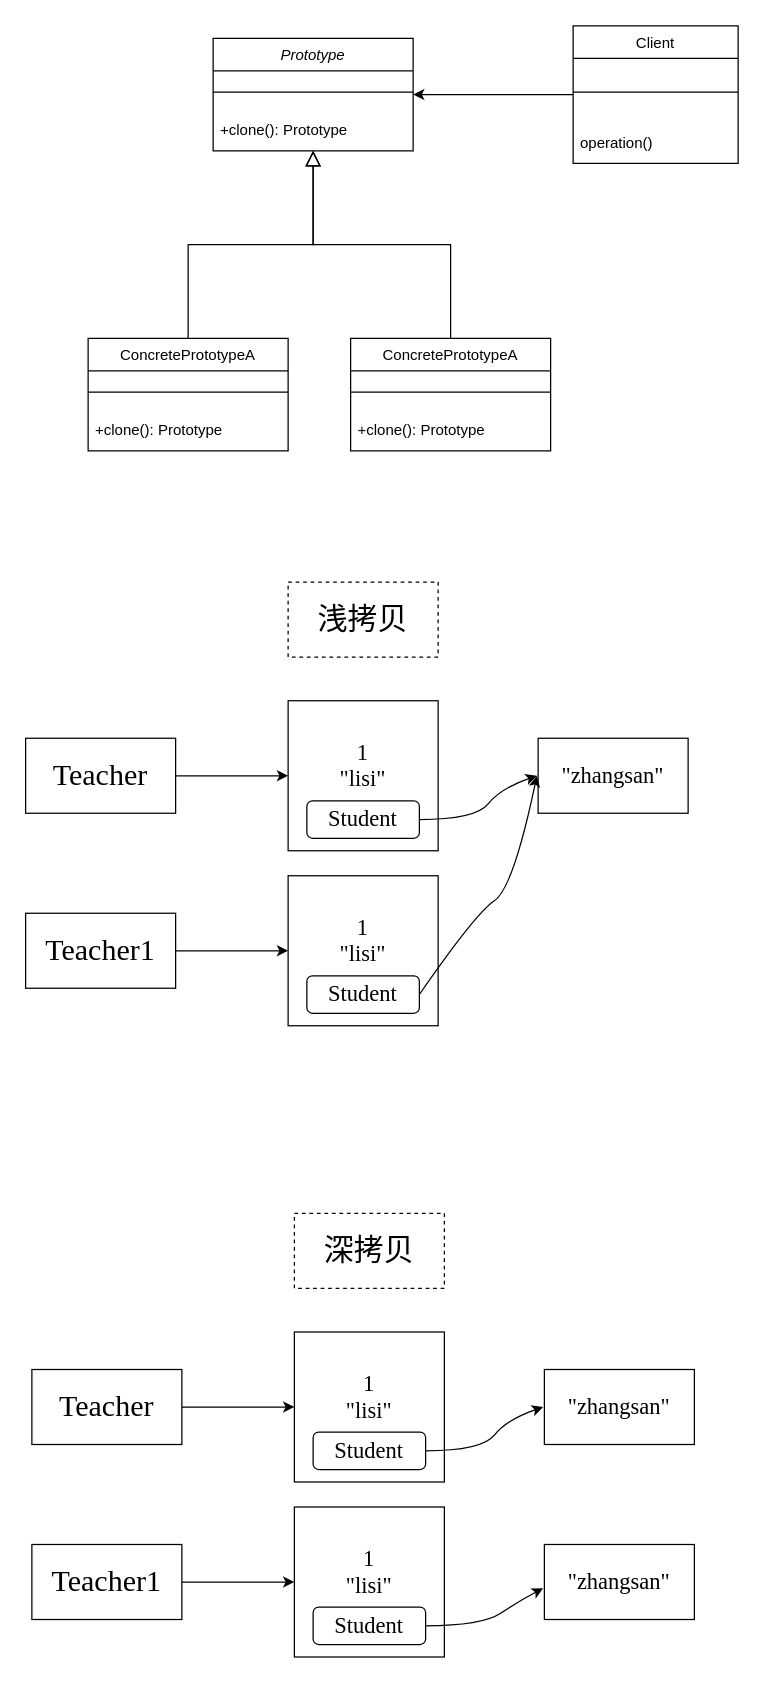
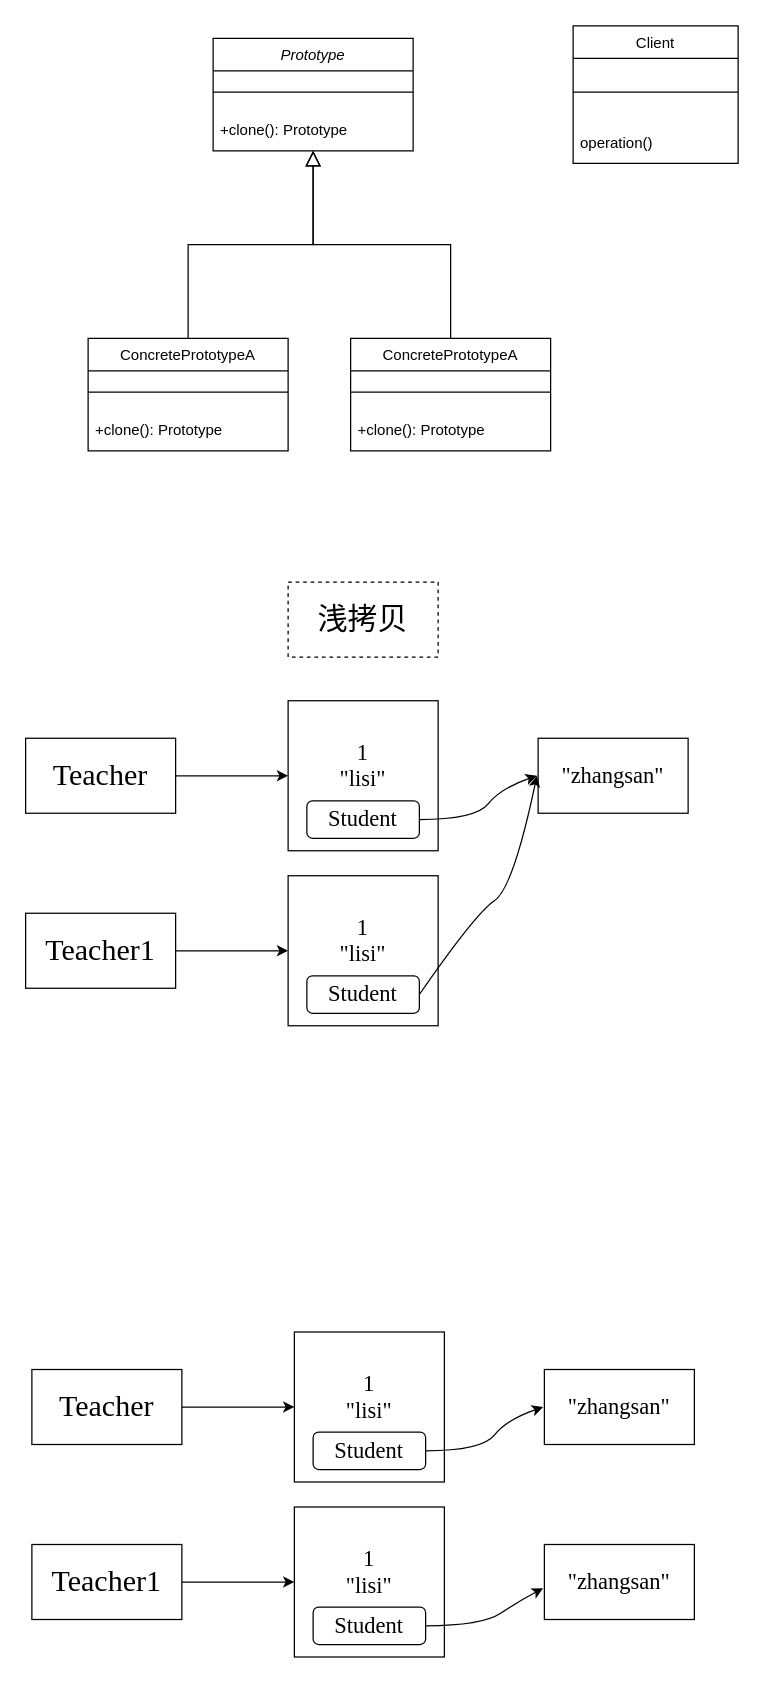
- <mxCell id="10" style="edgeStyle=orthogonalEdgeStyle;rounded=0;orthogonalLoop=1;jettySize=auto;html=1;entryX=1;entryY=0.5;entryDx=0;entryDy=0;" edge="1" parent="1" source="11" target="2"><mxGeometry relative="1" as="geometry" /></mxCell>
- <mxCell id="40" value="&lt;font style=&quot;font-size: 24px&quot;&gt;深拷贝&lt;/font&gt;" style="rounded=0;whiteSpace=wrap;html=1;dashed=1;" vertex="1" parent="1"><mxGeometry x="235" y="970" width="120" height="60" as="geometry" /></mxCell>
